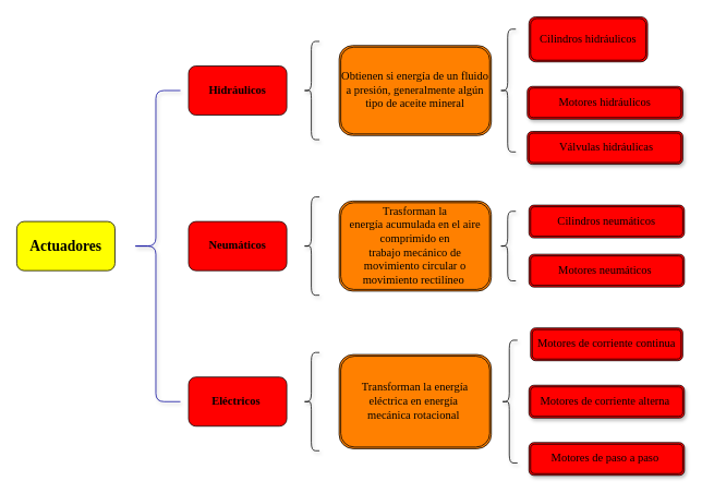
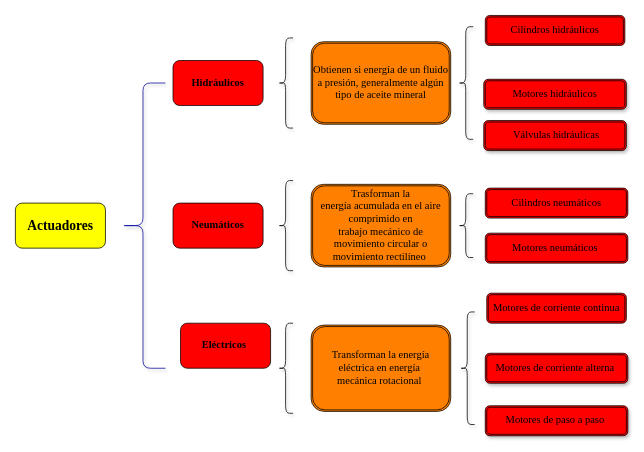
- <mxCell id="8" value="&lt;font face=&quot;Verdana&quot;&gt;&lt;br&gt;&lt;span style=&quot;font-size: 14px&quot;&gt;Cilindros hidráulicos&lt;/span&gt;&lt;br&gt;&lt;br&gt;&lt;/font&gt;" style="shape=ext;double=1;rounded=1;whiteSpace=wrap;html=1;strokeColor=#000000;fillColor=#FF0000;" vertex="1" parent="1"><mxGeometry x="646" y="20" width="145" height="55" as="geometry" /></mxCell>
+ <mxCell id="8" value="&lt;font face=&quot;Verdana&quot;&gt;&lt;br&gt;&lt;span style=&quot;font-size: 14px&quot;&gt;Cilindros hidráulicos&lt;/span&gt;&lt;br&gt;&lt;br&gt;&lt;/font&gt;" style="shape=ext;double=1;rounded=1;whiteSpace=wrap;html=1;strokeColor=#000000;fillColor=#FF0000;" vertex="1" parent="1"><mxGeometry x="646" y="20" width="186" height="40" as="geometry" /></mxCell>
- <mxCell id="20" value="&lt;span style=&quot;font-family: &amp;#34;verdana&amp;#34; ; font-size: 14px&quot;&gt;Motores de corriente continua&lt;/span&gt;&lt;font face=&quot;Verdana&quot; style=&quot;font-size: 14px&quot;&gt;&lt;br&gt;&lt;/font&gt;" style="shape=ext;double=1;rounded=1;whiteSpace=wrap;html=1;strokeColor=#000000;fillColor=#FF0000;" vertex="1" parent="1"><mxGeometry x="648" y="400" width="186" height="40" as="geometry" /></mxCell>
+ <mxCell id="20" value="&lt;span style=&quot;font-family: &amp;#34;verdana&amp;#34; ; font-size: 14px&quot;&gt;Motores de corriente continua&lt;/span&gt;&lt;font face=&quot;Verdana&quot; style=&quot;font-size: 14px&quot;&gt;&lt;br&gt;&lt;/font&gt;" style="shape=ext;double=1;rounded=1;whiteSpace=wrap;html=1;strokeColor=#000000;fillColor=#FF0000;" vertex="1" parent="1"><mxGeometry x="648" y="390" width="186" height="40" as="geometry" /></mxCell>
- <mxCell id="5" value="&lt;font face=&quot;Verdana&quot; style=&quot;font-size: 14px&quot;&gt;&lt;b&gt;Eléctricos&lt;/b&gt;&lt;b&gt;&amp;nbsp;&lt;/b&gt;&lt;/font&gt;" style="rounded=1;whiteSpace=wrap;html=1;fillColor=#FF0000;strokeColor=#000000;" vertex="1" parent="1"><mxGeometry x="230" y="460" width="120" height="60" as="geometry" /></mxCell>
+ <mxCell id="5" value="&lt;font face=&quot;Verdana&quot; style=&quot;font-size: 14px&quot;&gt;&lt;b&gt;Eléctricos&lt;/b&gt;&lt;b&gt;&amp;nbsp;&lt;/b&gt;&lt;/font&gt;" style="rounded=1;whiteSpace=wrap;html=1;fillColor=#FF0000;strokeColor=#000000;" vertex="1" parent="1"><mxGeometry x="240" y="430" width="120" height="60" as="geometry" /></mxCell>
